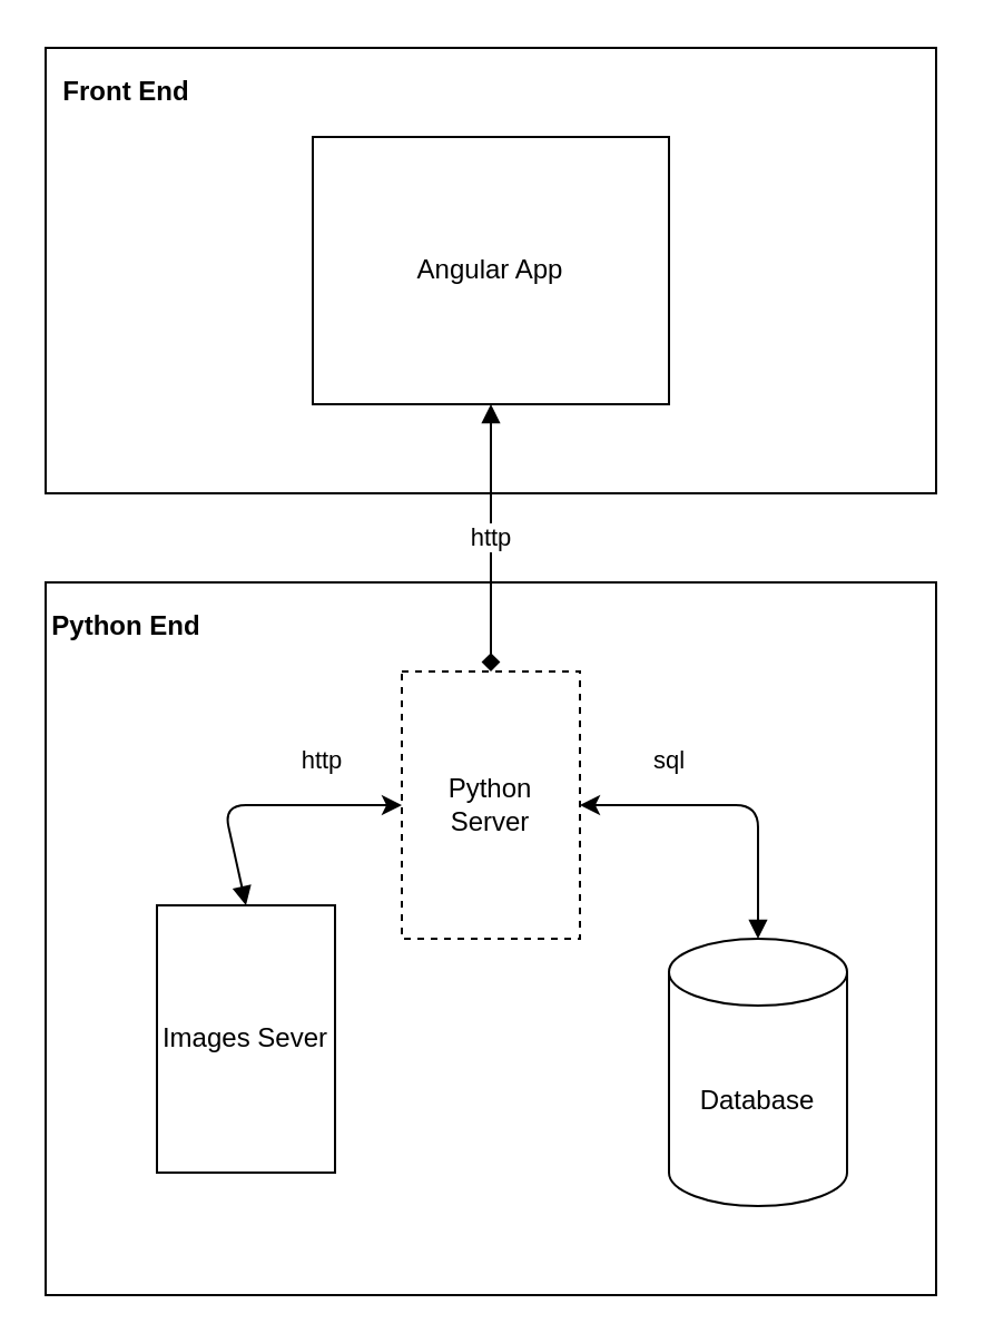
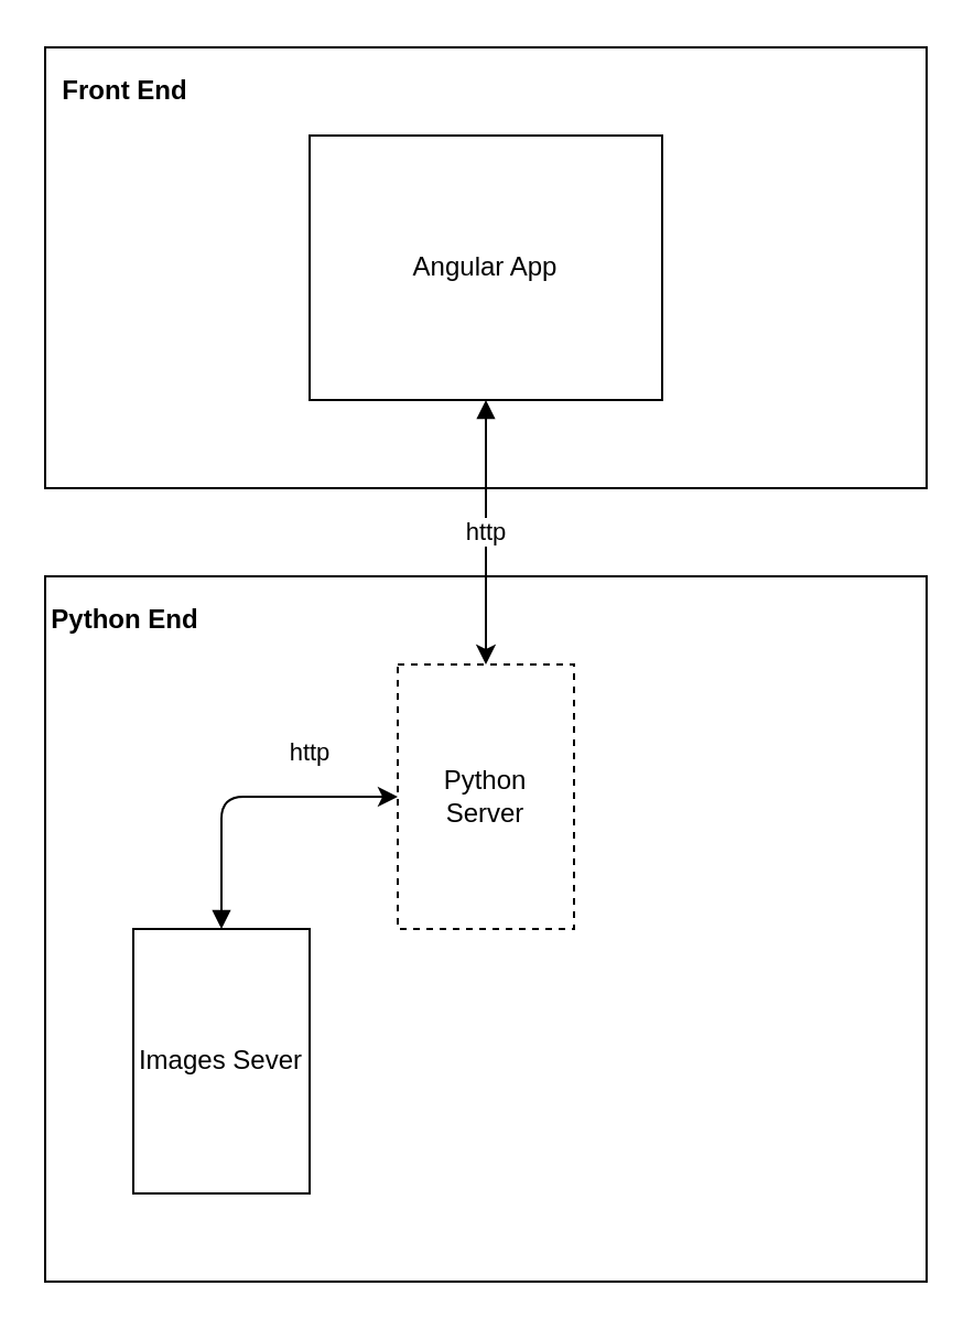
- <mxCell id="9" value="http" style="edgeStyle=none;html=1;exitX=0.5;exitY=1;exitDx=0;exitDy=0;entryX=0.5;entryY=0;entryDx=0;entryDy=0;startArrow=block;startFill=1;endArrow=diamond;" parent="1" source="10" target="8" edge="1"><mxGeometry relative="1" as="geometry" /></mxCell>
+ <mxCell id="9" value="http" style="edgeStyle=none;html=1;exitX=0.5;exitY=1;exitDx=0;exitDy=0;entryX=0.5;entryY=0;entryDx=0;entryDy=0;startArrow=block;startFill=1;" parent="1" source="10" target="8" edge="1"><mxGeometry relative="1" as="geometry" /></mxCell>
- <mxCell id="6" value="sql" style="edgeStyle=none;html=1;exitX=0.5;exitY=0;exitDx=0;exitDy=0;exitPerimeter=0;entryX=1;entryY=0.5;entryDx=0;entryDy=0;startArrow=block;startFill=1;" parent="1" source="7" target="8" edge="1"><mxGeometry x="0.429" y="-20" relative="1" as="geometry"><mxPoint x="300" y="341" as="targetPoint" /><Array as="points"><mxPoint x="340" y="361" /></Array><mxPoint as="offset" /></mxGeometry></mxCell>
- <mxCell id="5" value="Images Sever" style="rounded=0;whiteSpace=wrap;html=1;" parent="1" vertex="1"><mxGeometry x="70" y="406" width="80" height="120" as="geometry" /></mxCell>
+ <mxCell id="5" value="Images Sever" style="rounded=0;whiteSpace=wrap;html=1;" parent="1" vertex="1"><mxGeometry x="60" y="421" width="80" height="120" as="geometry" /></mxCell>
- <mxCell id="7" value="Database" style="shape=cylinder3;whiteSpace=wrap;html=1;boundedLbl=1;backgroundOutline=1;size=15;" parent="1" vertex="1"><mxGeometry x="300" y="421" width="80" height="120" as="geometry" /></mxCell>
